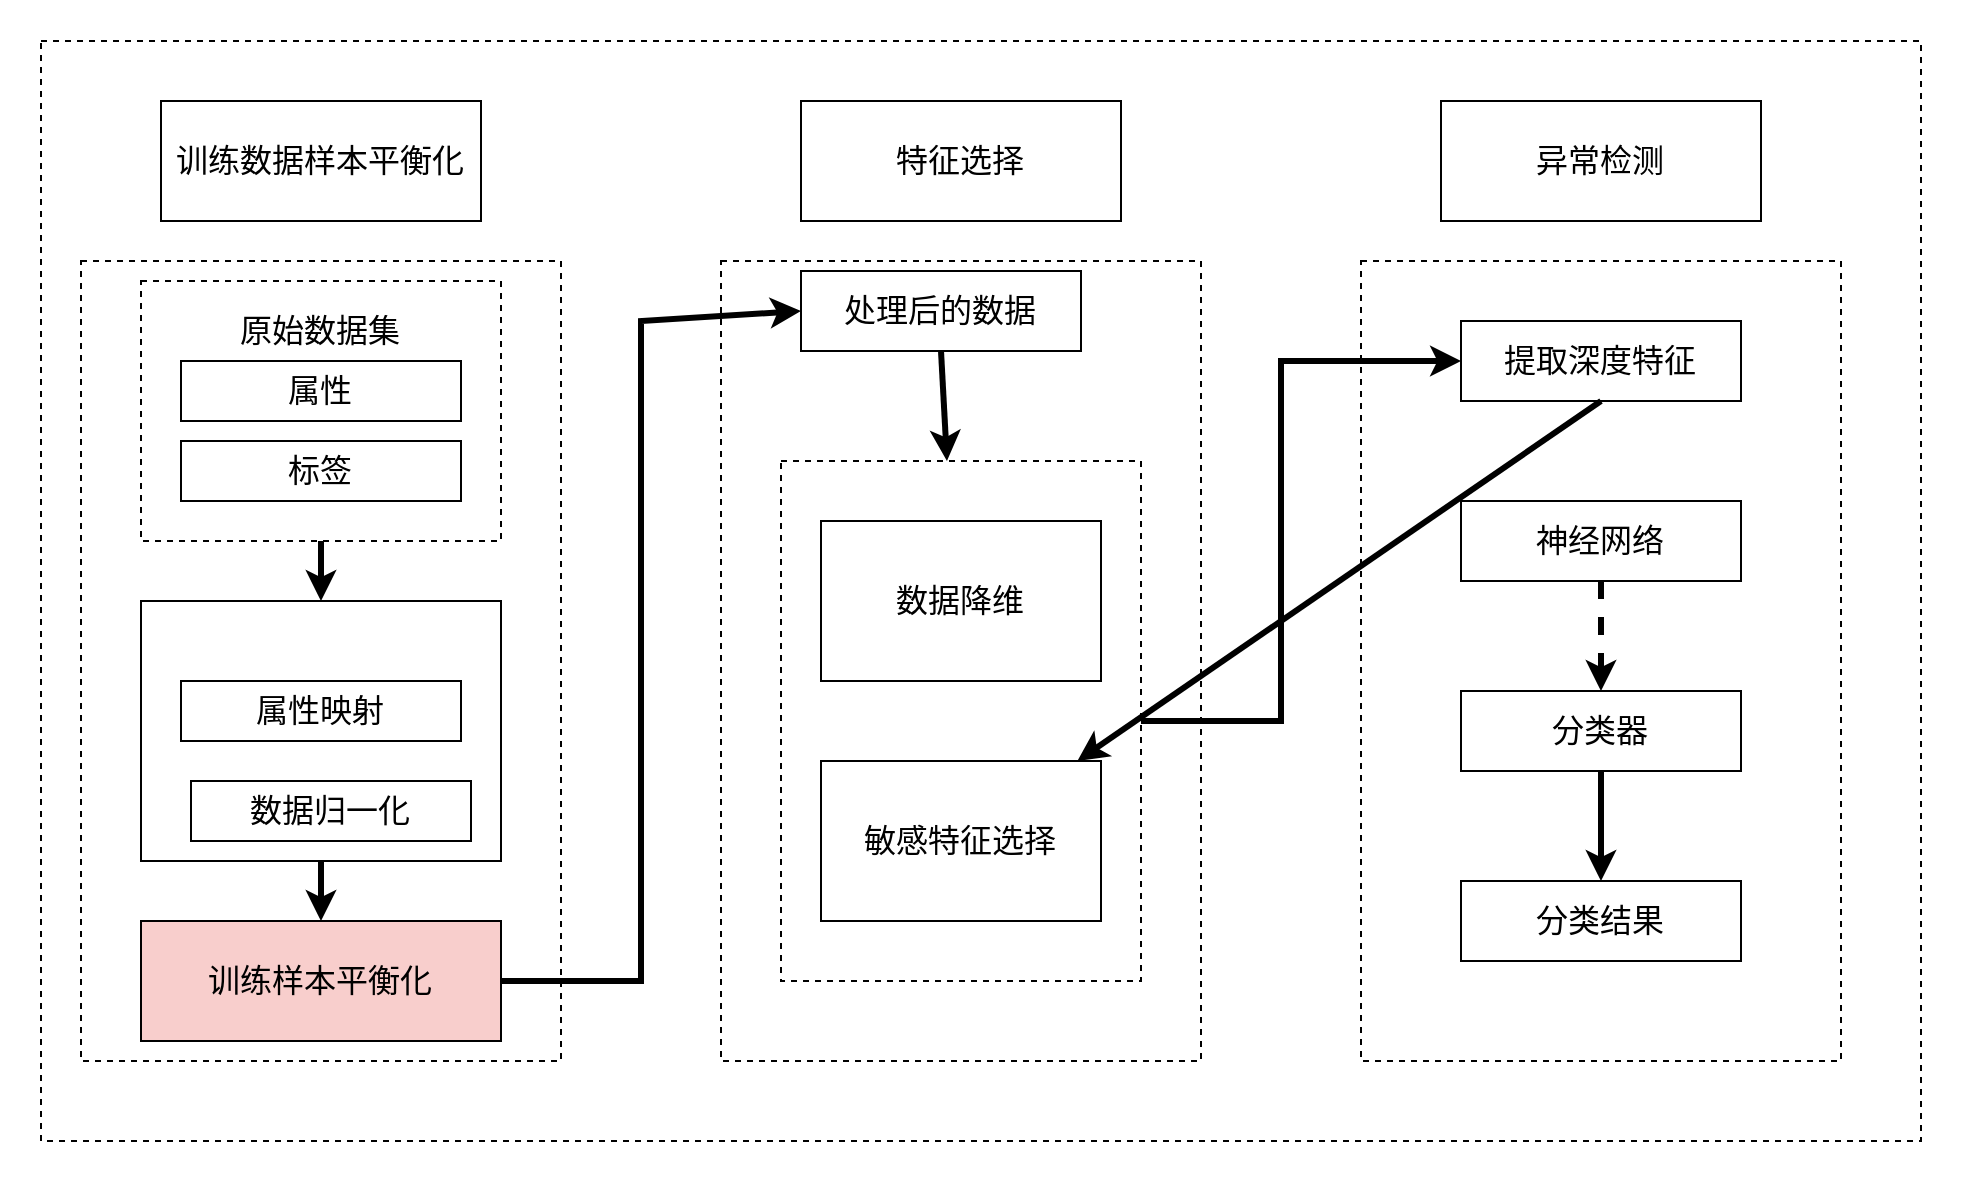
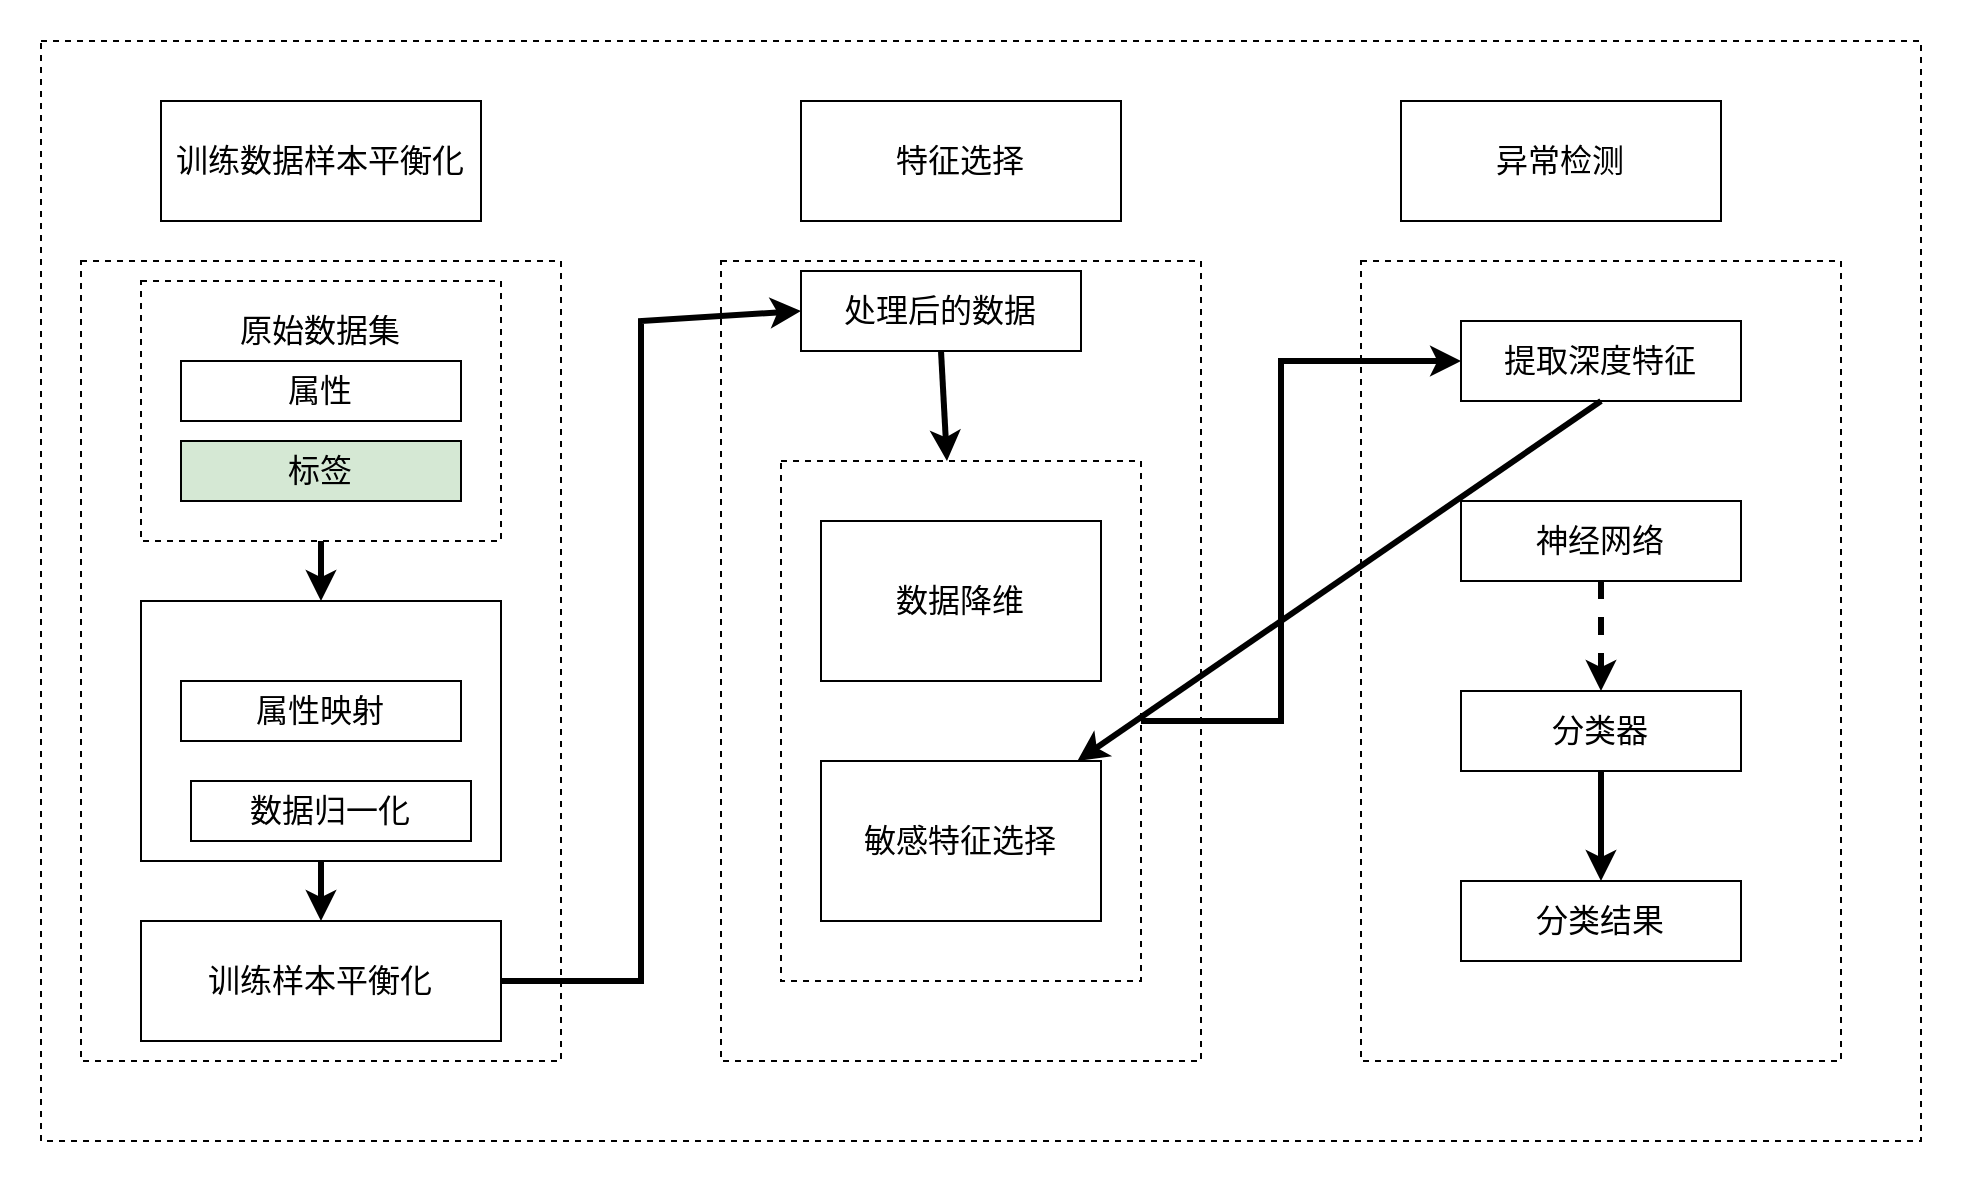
- <mxCell id="23" value="&lt;font size=&quot;3&quot;&gt;异常检测&lt;/font&gt;" style="rounded=0;whiteSpace=wrap;html=1;" parent="1" vertex="1"><mxGeometry x="720" y="50" width="160" height="60" as="geometry" /></mxCell>
+ <mxCell id="23" value="&lt;font size=&quot;3&quot;&gt;异常检测&lt;/font&gt;" style="rounded=0;whiteSpace=wrap;html=1;" parent="1" vertex="1"><mxGeometry x="700" y="50" width="160" height="60" as="geometry" /></mxCell>
- <mxCell id="10" value="&lt;font style=&quot;font-size: 16px;&quot;&gt;标签&lt;/font&gt;" style="rounded=0;whiteSpace=wrap;html=1;" parent="1" vertex="1"><mxGeometry x="90" y="220" width="140" height="30" as="geometry" /></mxCell>
+ <mxCell id="10" value="&lt;font style=&quot;font-size: 16px;&quot;&gt;标签&lt;/font&gt;" style="rounded=0;whiteSpace=wrap;html=1;fillColor=#d5e8d4;" parent="1" vertex="1"><mxGeometry x="90" y="220" width="140" height="30" as="geometry" /></mxCell>
- <mxCell id="7" value="&lt;font size=&quot;3&quot;&gt;训练样本平衡化&lt;/font&gt;" style="rounded=0;whiteSpace=wrap;html=1;fillColor=#f8cecc;" parent="1" vertex="1"><mxGeometry x="70" y="460" width="180" height="60" as="geometry" /></mxCell>
+ <mxCell id="7" value="&lt;font size=&quot;3&quot;&gt;训练样本平衡化&lt;/font&gt;" style="rounded=0;whiteSpace=wrap;html=1;" parent="1" vertex="1"><mxGeometry x="70" y="460" width="180" height="60" as="geometry" /></mxCell>
